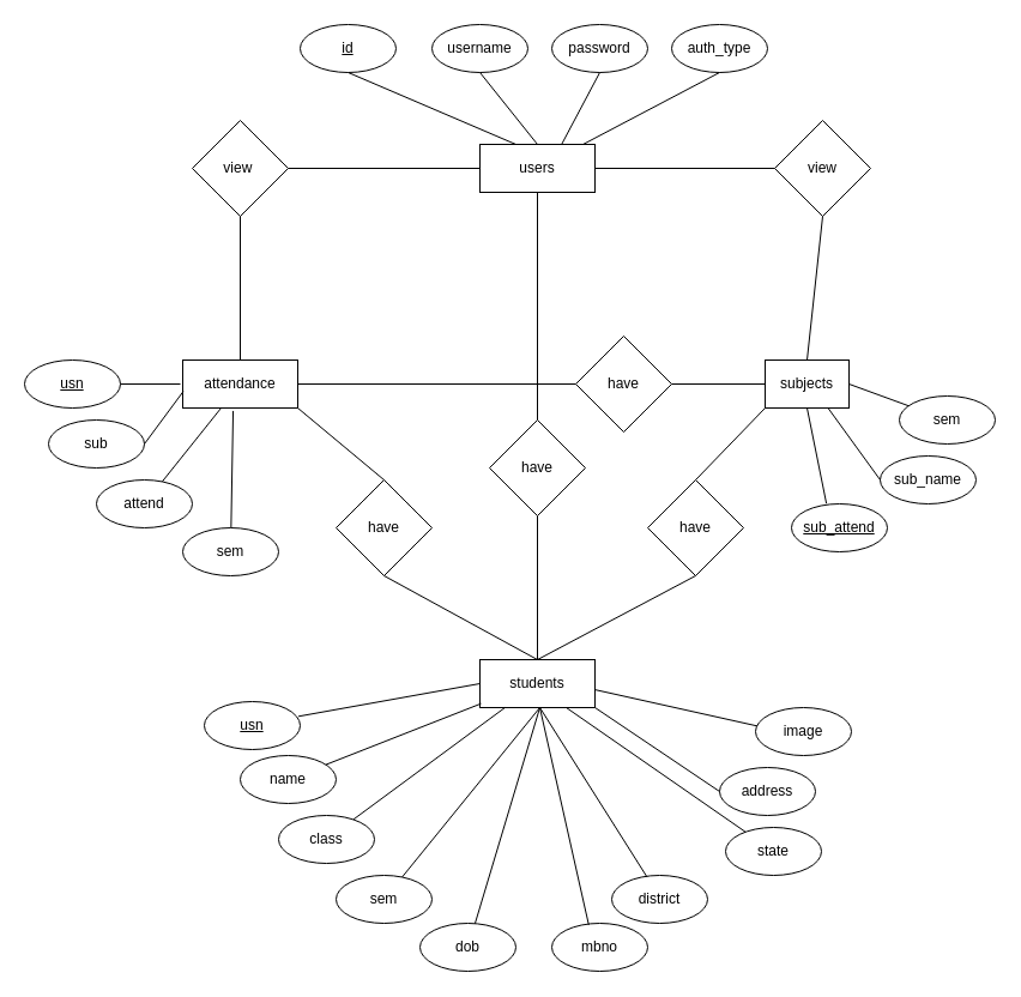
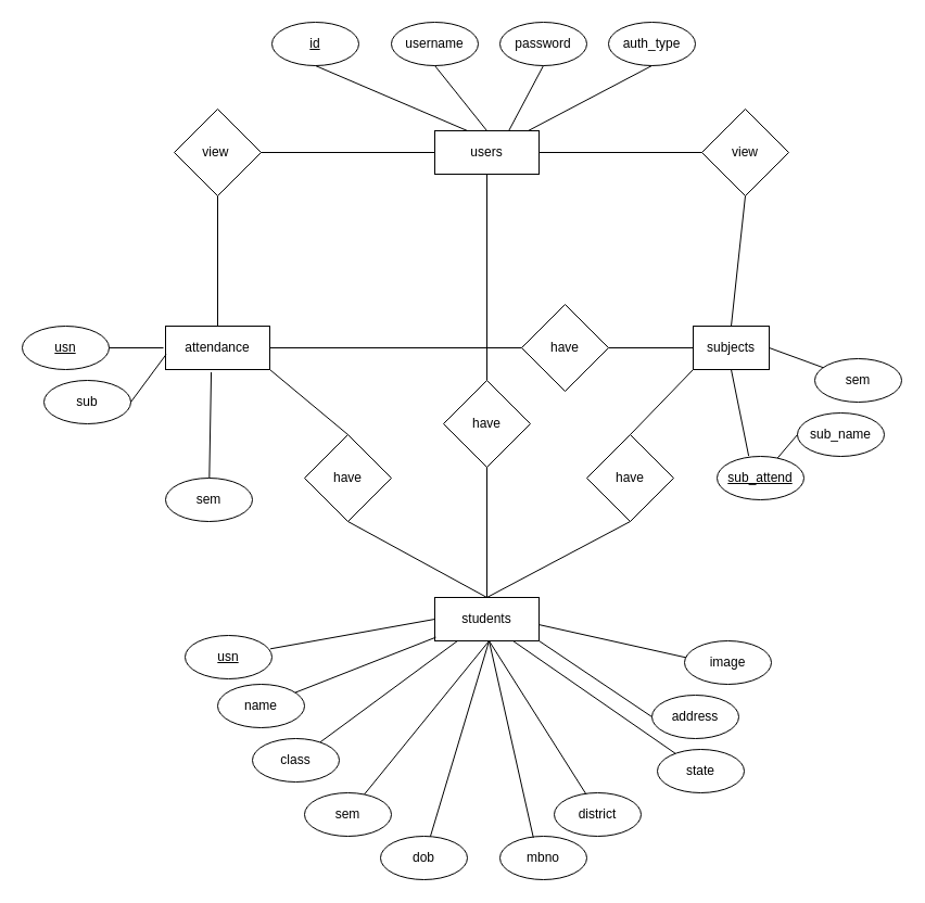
- <mxCell id="54" value="" style="endArrow=none;html=1;rounded=0;" edge="1" parent="1" source="18" target="14"><mxGeometry width="50" height="50" relative="1" as="geometry"><mxPoint x="120" y="340" as="sourcePoint" /><mxPoint x="170" y="340" as="targetPoint" /></mxGeometry></mxCell>
- <mxCell id="50" value="" style="endArrow=none;html=1;rounded=0;entryX=0.75;entryY=1;entryDx=0;entryDy=0;exitX=0;exitY=0.5;exitDx=0;exitDy=0;" edge="1" parent="1" source="22" target="15"><mxGeometry width="50" height="50" relative="1" as="geometry"><mxPoint x="740" y="390" as="sourcePoint" /><mxPoint x="790" y="340" as="targetPoint" /></mxGeometry></mxCell>
+ <mxCell id="50" value="" style="endArrow=none;html=1;rounded=0;exitX=0;exitY=0.5;exitDx=0;exitDy=0;" edge="1" parent="1" source="22" target="21"><mxGeometry width="50" height="50" relative="1" as="geometry"><mxPoint x="740" y="390" as="sourcePoint" /><mxPoint x="790" y="340" as="targetPoint" /></mxGeometry></mxCell>
- <mxCell id="18" value="attend" style="ellipse;whiteSpace=wrap;html=1;" vertex="1" parent="1"><mxGeometry x="80" y="400" width="80" height="40" as="geometry" /></mxCell>
